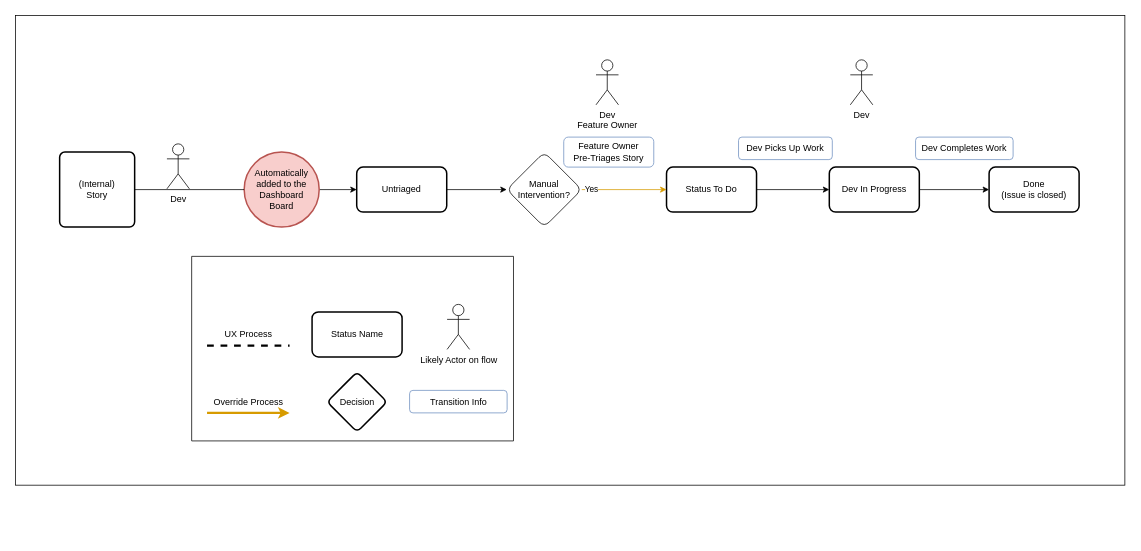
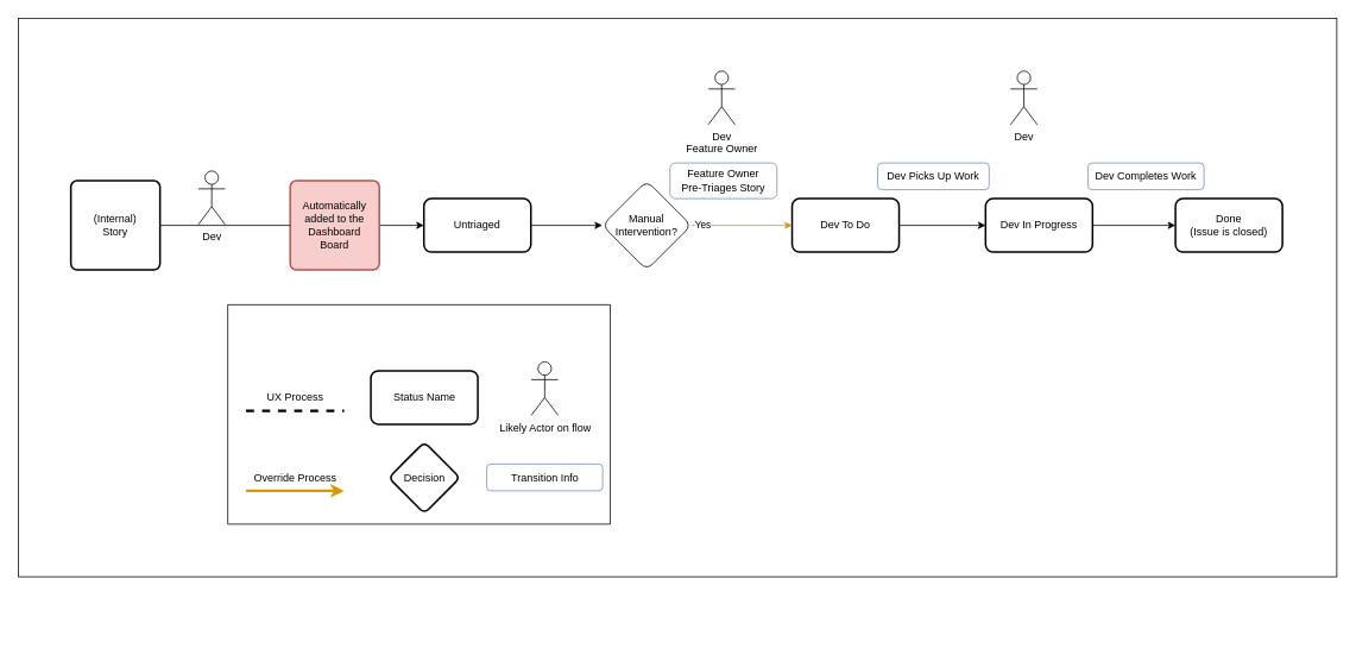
- <mxCell id="13" value="Automatically&lt;br&gt;added to the Dashboard&lt;br&gt;Board" style="ellipse;whiteSpace=wrap;html=1;absoluteArcSize=1;arcSize=14;strokeWidth=2;fillColor=#f8cecc;strokeColor=#b85450;" vertex="1" parent="1"><mxGeometry x="325" y="202" width="100" height="100" as="geometry" /></mxCell>
+ <mxCell id="13" value="Automatically&lt;br&gt;added to the Dashboard&lt;br&gt;Board" style="rounded=1;whiteSpace=wrap;html=1;absoluteArcSize=1;arcSize=14;strokeWidth=2;fillColor=#f8cecc;strokeColor=#b85450;" vertex="1" parent="1"><mxGeometry x="325" y="202" width="100" height="100" as="geometry" /></mxCell>
- <mxCell id="17" value="Status To Do" style="whiteSpace=wrap;html=1;rounded=1;arcSize=14;strokeWidth=2;shadow=0;" vertex="1" parent="1"><mxGeometry x="888" y="222" width="120" height="60" as="geometry" /></mxCell>
+ <mxCell id="17" value="Dev To Do" style="whiteSpace=wrap;html=1;rounded=1;arcSize=14;strokeWidth=2;shadow=0;" vertex="1" parent="1"><mxGeometry x="888" y="222" width="120" height="60" as="geometry" /></mxCell>
